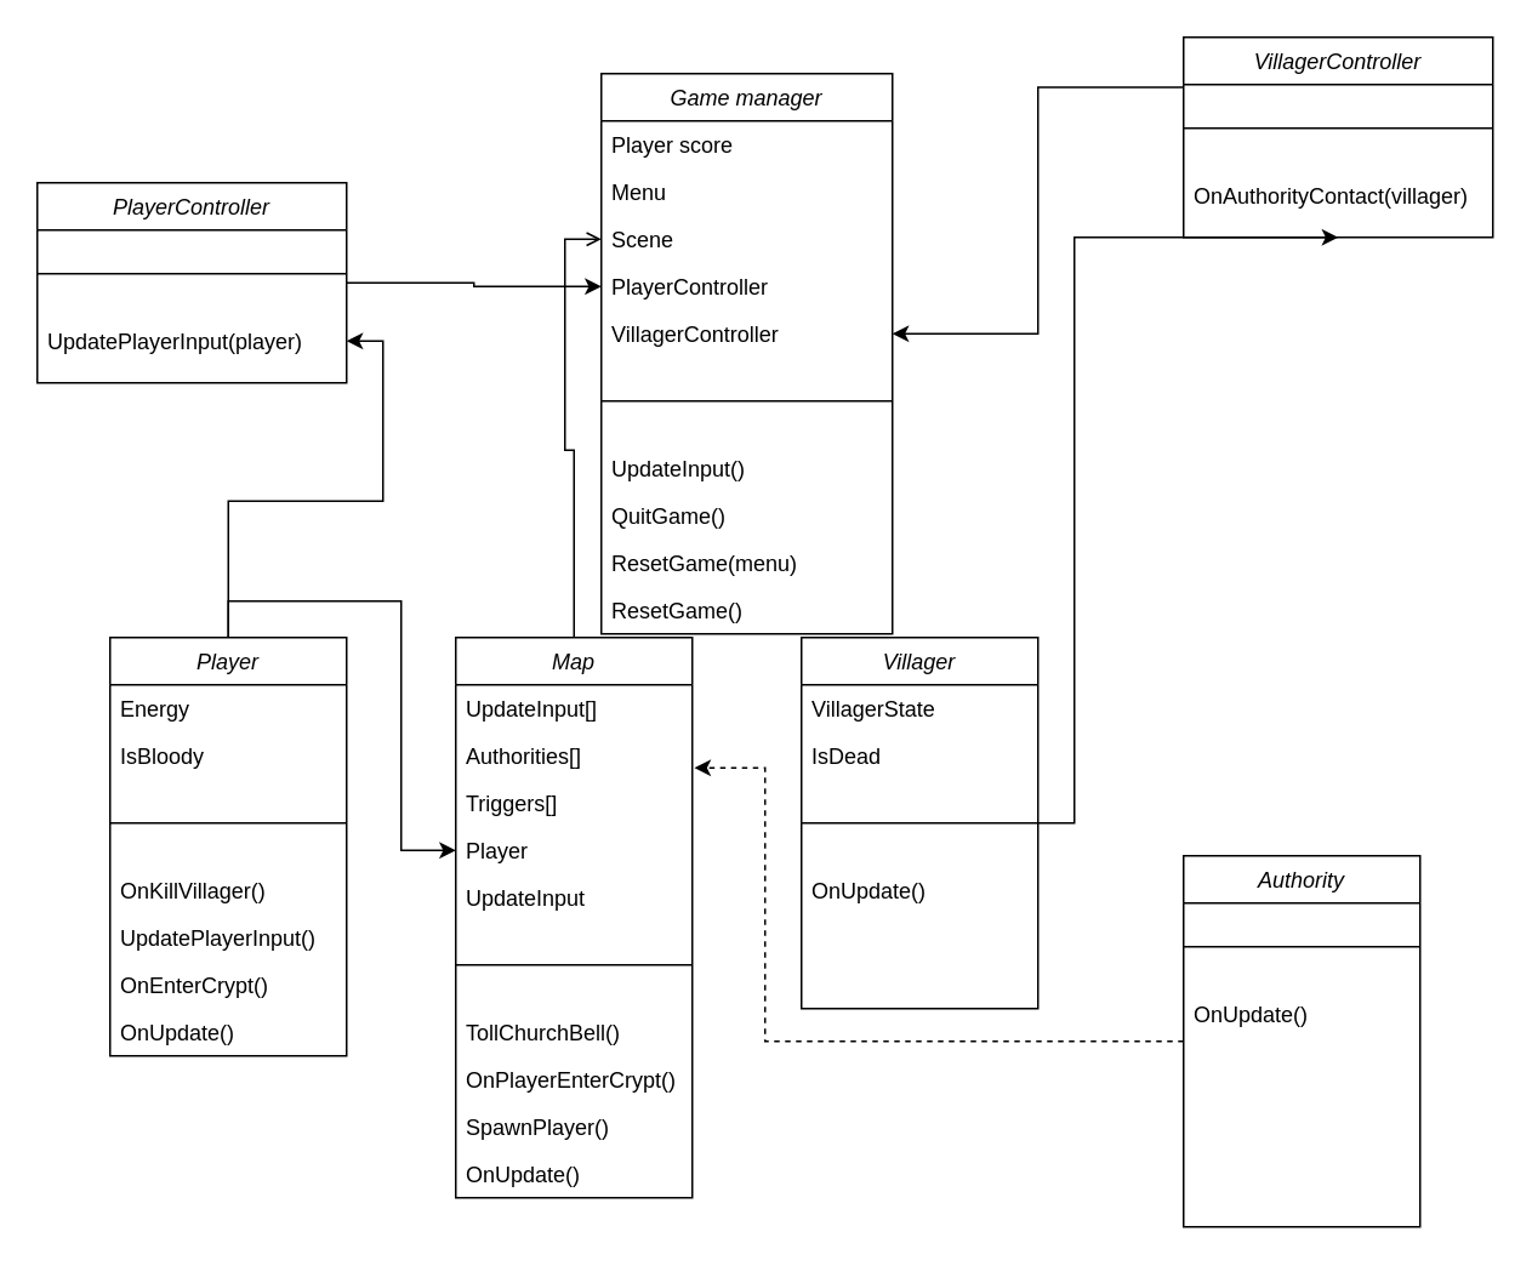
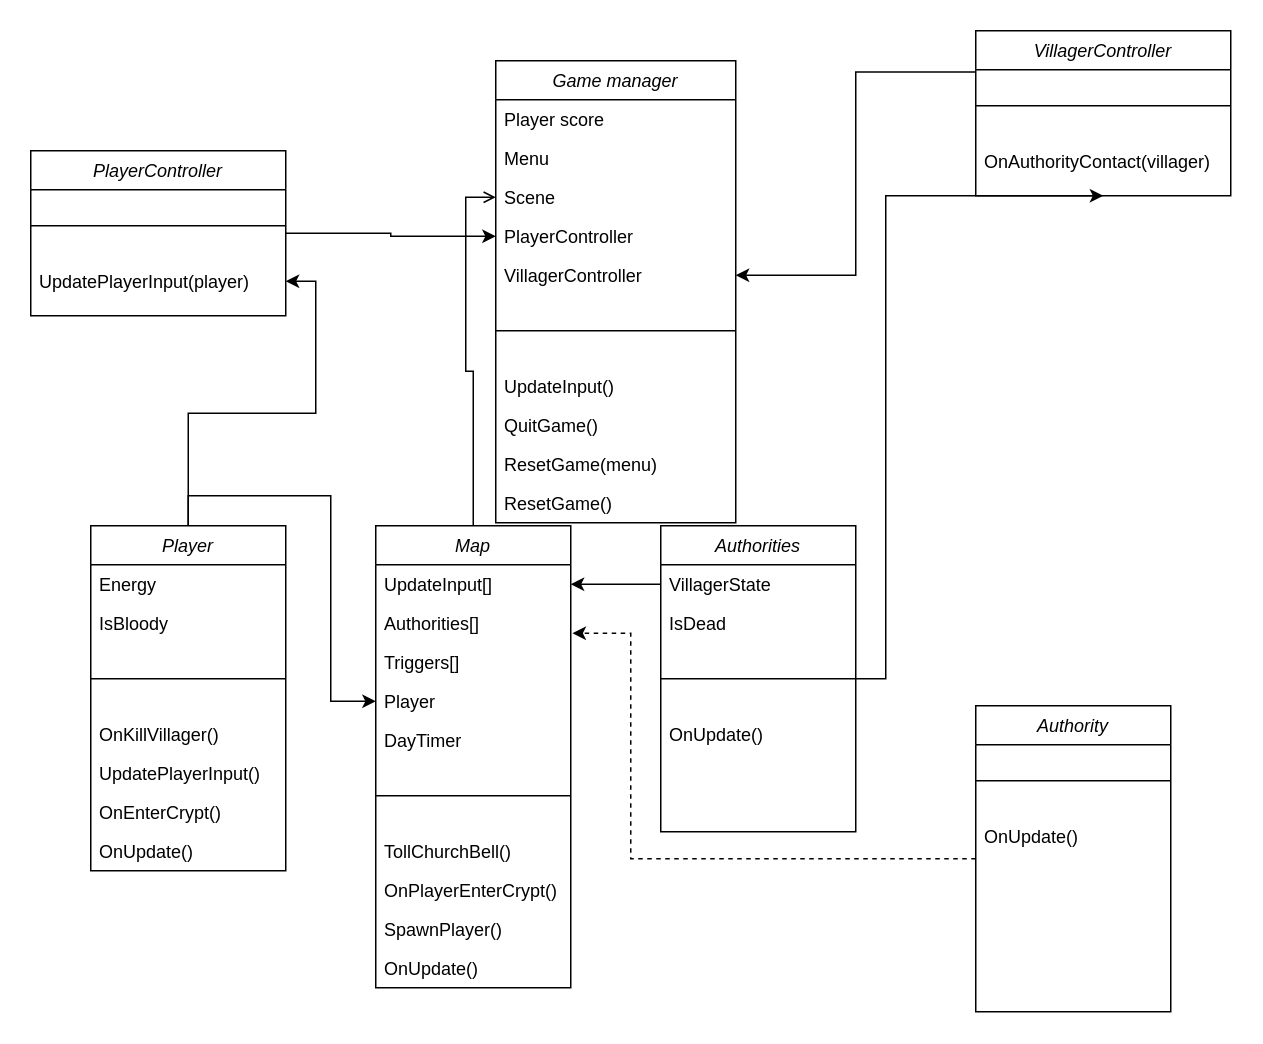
- <mxCell id="36" value="Villager" style="swimlane;fontStyle=2;align=center;verticalAlign=top;childLayout=stackLayout;horizontal=1;startSize=26;horizontalStack=0;resizeParent=1;resizeLast=0;collapsible=1;marginBottom=0;rounded=0;shadow=0;strokeWidth=1;" vertex="1" parent="1"><mxGeometry x="440" y="350" width="130" height="204" as="geometry"><mxRectangle x="230" y="140" width="160" height="26" as="alternateBounds" /></mxGeometry></mxCell>
+ <mxCell id="36" value="Authorities" style="swimlane;fontStyle=2;align=center;verticalAlign=top;childLayout=stackLayout;horizontal=1;startSize=26;horizontalStack=0;resizeParent=1;resizeLast=0;collapsible=1;marginBottom=0;rounded=0;shadow=0;strokeWidth=1;" vertex="1" parent="1"><mxGeometry x="440" y="350" width="130" height="204" as="geometry"><mxRectangle x="230" y="140" width="160" height="26" as="alternateBounds" /></mxGeometry></mxCell>
+ <mxCell id="49" style="edgeStyle=orthogonalEdgeStyle;rounded=0;orthogonalLoop=1;jettySize=auto;html=1;" edge="1" parent="1" source="37" target="25"><mxGeometry relative="1" as="geometry" /></mxCell>
- <mxCell id="29" value="UpdateInput" style="text;align=left;verticalAlign=top;spacingLeft=4;spacingRight=4;overflow=hidden;rotatable=0;points=[[0,0.5],[1,0.5]];portConstraint=eastwest;" vertex="1" parent="24"><mxGeometry y="130" width="130" height="26" as="geometry" /></mxCell>
+ <mxCell id="29" value="DayTimer" style="text;align=left;verticalAlign=top;spacingLeft=4;spacingRight=4;overflow=hidden;rotatable=0;points=[[0,0.5],[1,0.5]];portConstraint=eastwest;" vertex="1" parent="24"><mxGeometry y="130" width="130" height="26" as="geometry" /></mxCell>
